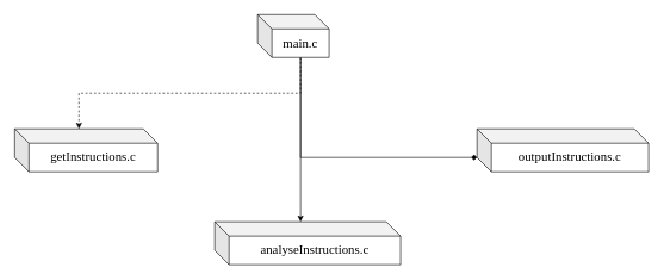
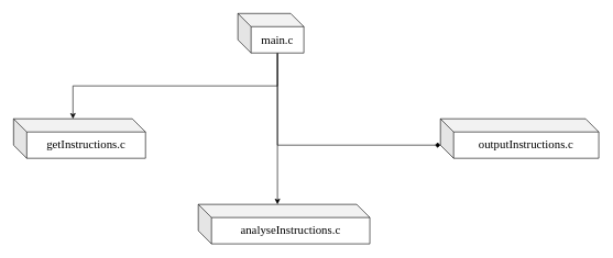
- <mxCell id="2" style="edgeStyle=orthogonalEdgeStyle;rounded=0;orthogonalLoop=1;jettySize=auto;html=1;exitX=0;exitY=0;exitDx=60;exitDy=60;exitPerimeter=0;entryX=0;entryY=0;entryDx=90;entryDy=0;entryPerimeter=0;dashed=1;" edge="1" parent="1" source="5" target="6"><mxGeometry relative="1" as="geometry" /></mxCell>
+ <mxCell id="2" style="edgeStyle=orthogonalEdgeStyle;rounded=0;orthogonalLoop=1;jettySize=auto;html=1;exitX=0;exitY=0;exitDx=60;exitDy=60;exitPerimeter=0;entryX=0;entryY=0;entryDx=90;entryDy=0;entryPerimeter=0;" edge="1" parent="1" source="5" target="6"><mxGeometry relative="1" as="geometry" /></mxCell>
